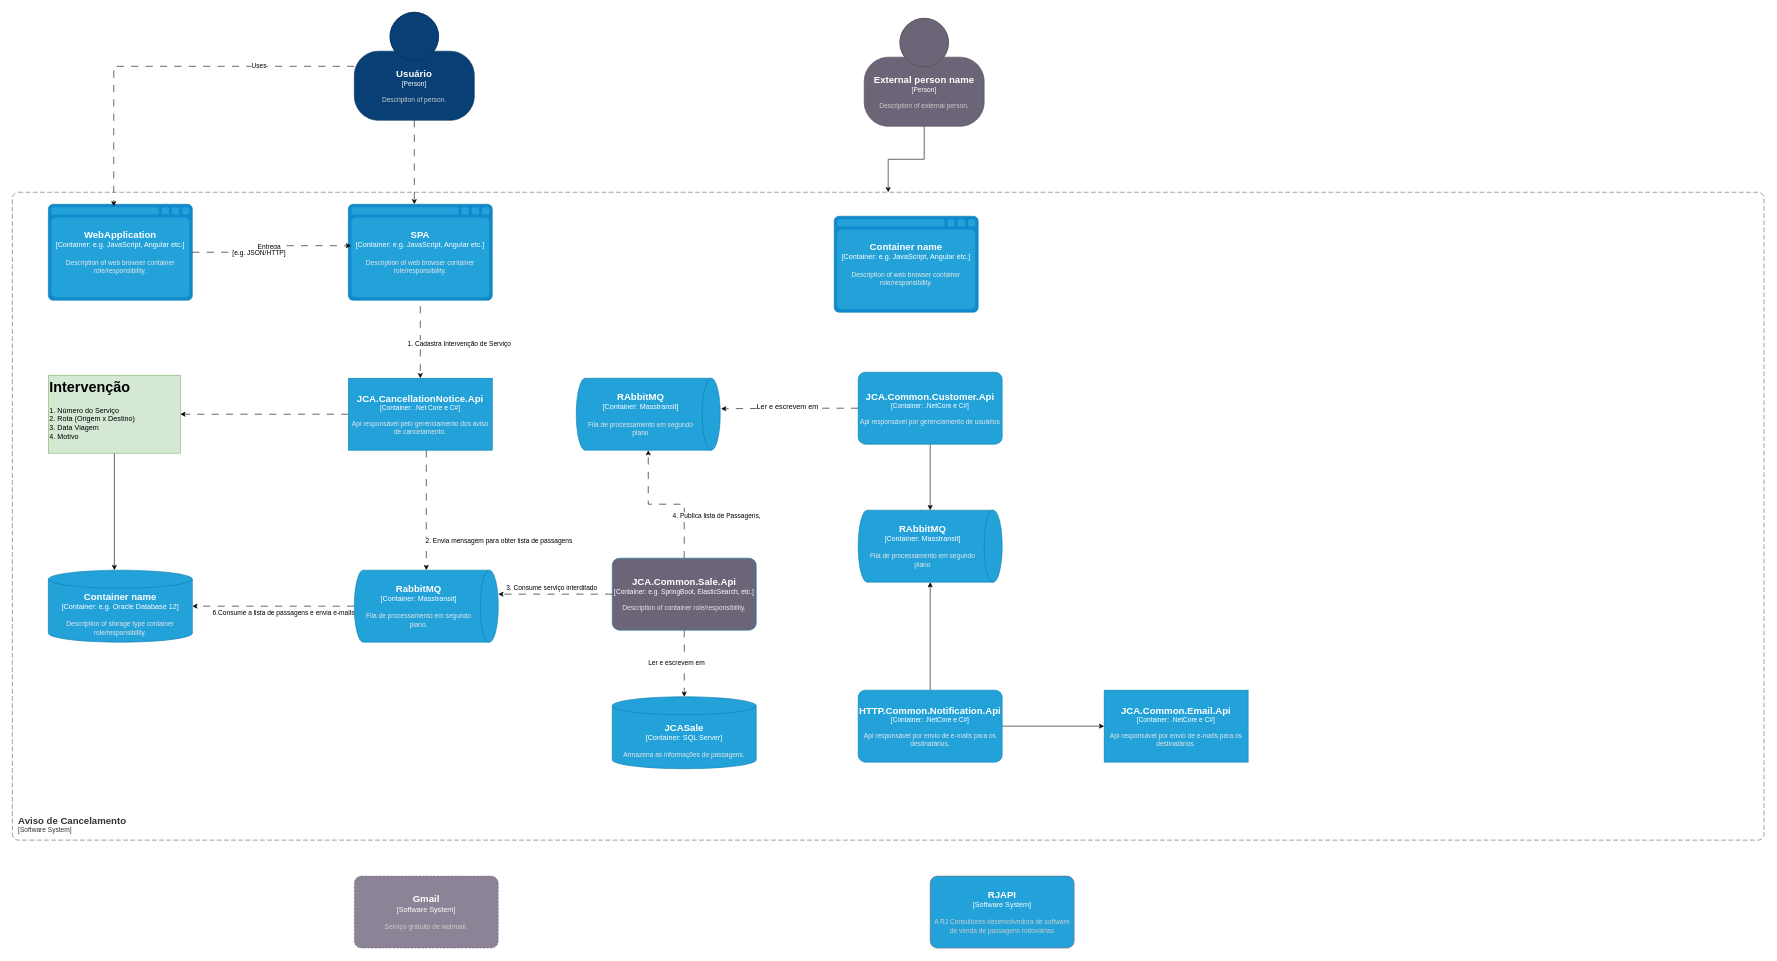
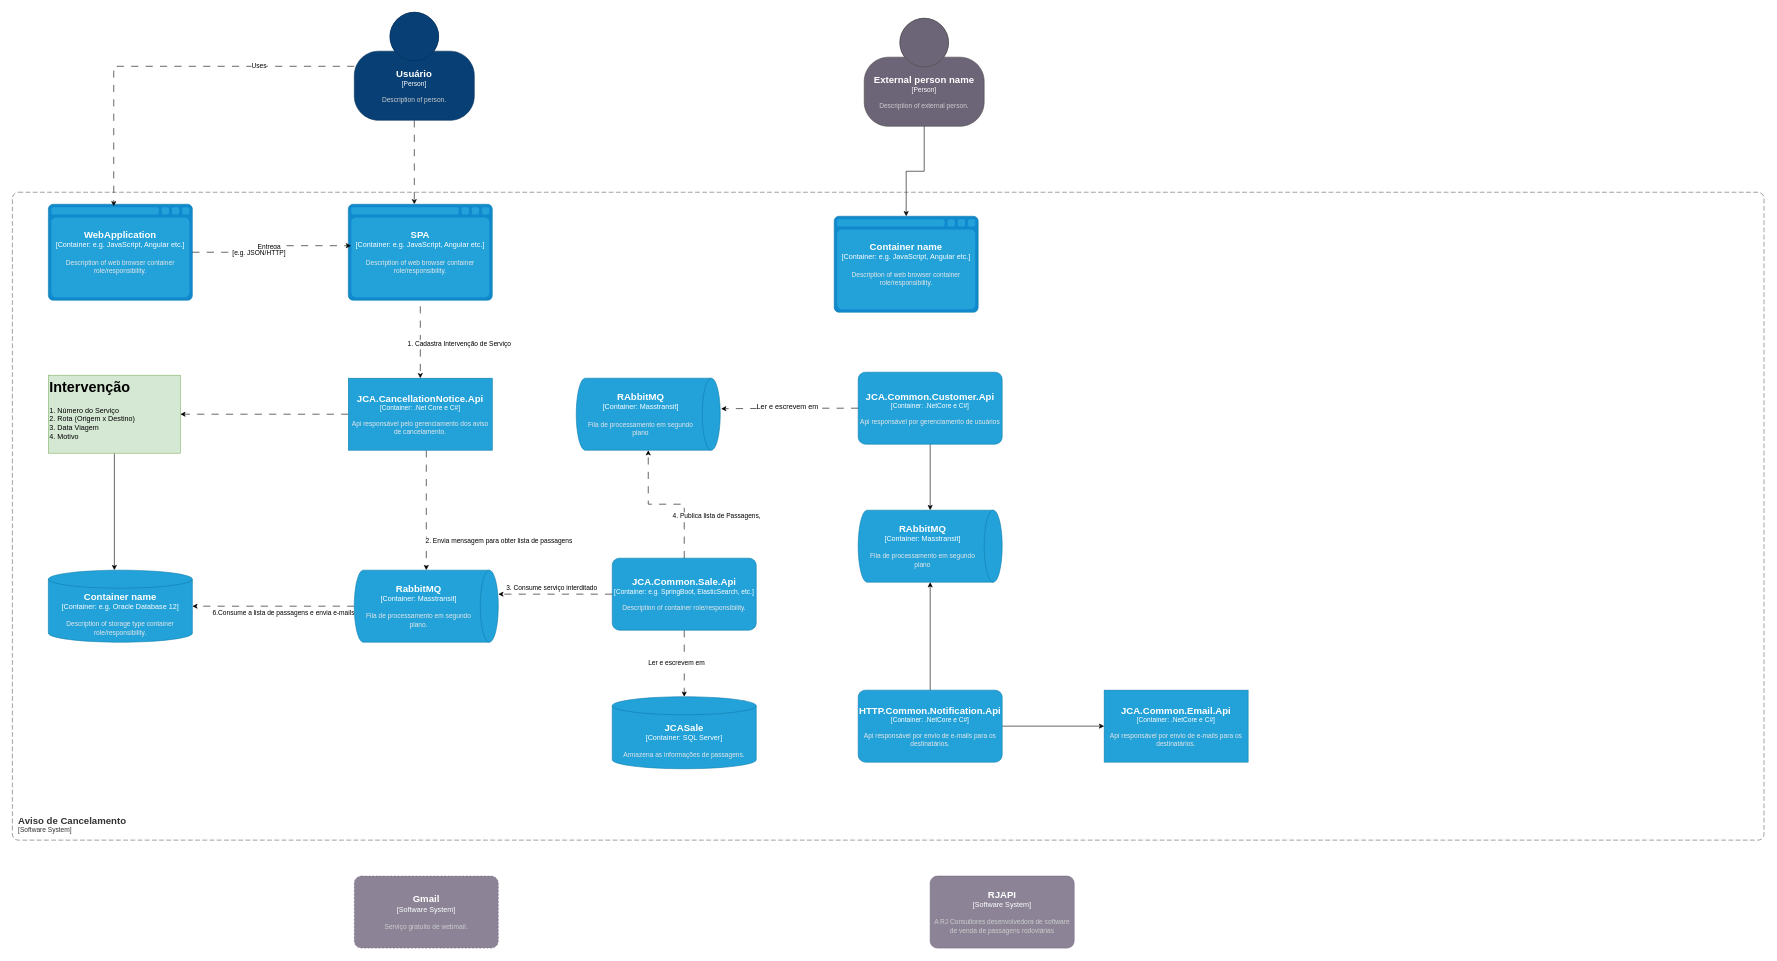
- <mxCell id="35" style="edgeStyle=orthogonalEdgeStyle;rounded=0;orthogonalLoop=1;jettySize=auto;html=1;" parent="1" source="27" target="2" edge="1"><mxGeometry relative="1" as="geometry" /></mxCell>
+ <mxCell id="35" style="edgeStyle=orthogonalEdgeStyle;rounded=0;orthogonalLoop=1;jettySize=auto;html=1;entryX=0.5;entryY=0;entryDx=0;entryDy=0;entryPerimeter=0;" parent="1" source="27" target="34" edge="1"><mxGeometry relative="1" as="geometry" /></mxCell>
- <mxCell id="16" value="&lt;font style=&quot;font-size: 16px&quot;&gt;&lt;b&gt;JCA.Common.Sale.Api&lt;/b&gt;&lt;/font&gt;&lt;div&gt;[Container: e.g. SpringBoot, ElasticSearch, etc.]&lt;/div&gt;&lt;br&gt;&lt;div&gt;&lt;font style=&quot;font-size: 11px&quot;&gt;&lt;font color=&quot;#E6E6E6&quot;&gt;Description of container role/responsibility.&lt;/font&gt;&lt;/div&gt;" style="rounded=1;whiteSpace=wrap;html=1;fontSize=11;labelBackgroundColor=none;fillColor=#6c6477;fontColor=#ffffff;align=center;arcSize=10;strokeColor=#0E7DAD;metaEdit=1;resizable=0;points=[[0.25,0,0],[0.5,0,0],[0.75,0,0],[1,0.25,0],[1,0.5,0],[1,0.75,0],[0.75,1,0],[0.5,1,0],[0.25,1,0],[0,0.75,0],[0,0.5,0],[0,0.25,0]];" parent="1" vertex="1"><mxGeometry x="1020" y="930" width="240" height="120" as="geometry" /></mxCell>
+ <mxCell id="16" value="&lt;font style=&quot;font-size: 16px&quot;&gt;&lt;b&gt;JCA.Common.Sale.Api&lt;/b&gt;&lt;/font&gt;&lt;div&gt;[Container: e.g. SpringBoot, ElasticSearch, etc.]&lt;/div&gt;&lt;br&gt;&lt;div&gt;&lt;font style=&quot;font-size: 11px&quot;&gt;&lt;font color=&quot;#E6E6E6&quot;&gt;Description of container role/responsibility.&lt;/font&gt;&lt;/div&gt;" style="rounded=1;whiteSpace=wrap;html=1;fontSize=11;labelBackgroundColor=none;fillColor=#23A2D9;fontColor=#ffffff;align=center;arcSize=10;strokeColor=#0E7DAD;metaEdit=1;resizable=0;points=[[0.25,0,0],[0.5,0,0],[0.75,0,0],[1,0.25,0],[1,0.5,0],[1,0.75,0],[0.75,1,0],[0.5,1,0],[0.25,1,0],[0,0.75,0],[0,0.5,0],[0,0.25,0]];" parent="1" vertex="1"><mxGeometry x="1020" y="930" width="240" height="120" as="geometry" /></mxCell>
- <mxCell id="31" value="&lt;font style=&quot;font-size: 16px&quot;&gt;&lt;b&gt;RJAPI&lt;/b&gt;&lt;/font&gt;&lt;div&gt;[Software System]&lt;/div&gt;&lt;br&gt;&lt;div&gt;&lt;font style=&quot;font-size: 11px&quot;&gt;&lt;font color=&quot;#cccccc&quot;&gt;A RJ Consultores desenvolvedora de software de venda de passagens rodoviárias&lt;/font&gt;&lt;/div&gt;" style="rounded=1;whiteSpace=wrap;html=1;labelBackgroundColor=none;fillColor=#23a2d9;fontColor=#ffffff;align=center;arcSize=10;strokeColor=#736782;metaEdit=1;resizable=0;points=[[0.25,0,0],[0.5,0,0],[0.75,0,0],[1,0.25,0],[1,0.5,0],[1,0.75,0],[0.75,1,0],[0.5,1,0],[0.25,1,0],[0,0.75,0],[0,0.5,0],[0,0.25,0]];" parent="1" vertex="1"><mxGeometry x="1550" y="1460" width="240" height="120" as="geometry" /></mxCell>
+ <mxCell id="31" value="&lt;font style=&quot;font-size: 16px&quot;&gt;&lt;b&gt;RJAPI&lt;/b&gt;&lt;/font&gt;&lt;div&gt;[Software System]&lt;/div&gt;&lt;br&gt;&lt;div&gt;&lt;font style=&quot;font-size: 11px&quot;&gt;&lt;font color=&quot;#cccccc&quot;&gt;A RJ Consultores desenvolvedora de software de venda de passagens rodoviárias&lt;/font&gt;&lt;/div&gt;" style="rounded=1;whiteSpace=wrap;html=1;labelBackgroundColor=none;fillColor=#8C8496;fontColor=#ffffff;align=center;arcSize=10;strokeColor=#736782;metaEdit=1;resizable=0;points=[[0.25,0,0],[0.5,0,0],[0.75,0,0],[1,0.25,0],[1,0.5,0],[1,0.75,0],[0.75,1,0],[0.5,1,0],[0.25,1,0],[0,0.75,0],[0,0.5,0],[0,0.25,0]];" parent="1" vertex="1"><mxGeometry x="1550" y="1460" width="240" height="120" as="geometry" /></mxCell>
